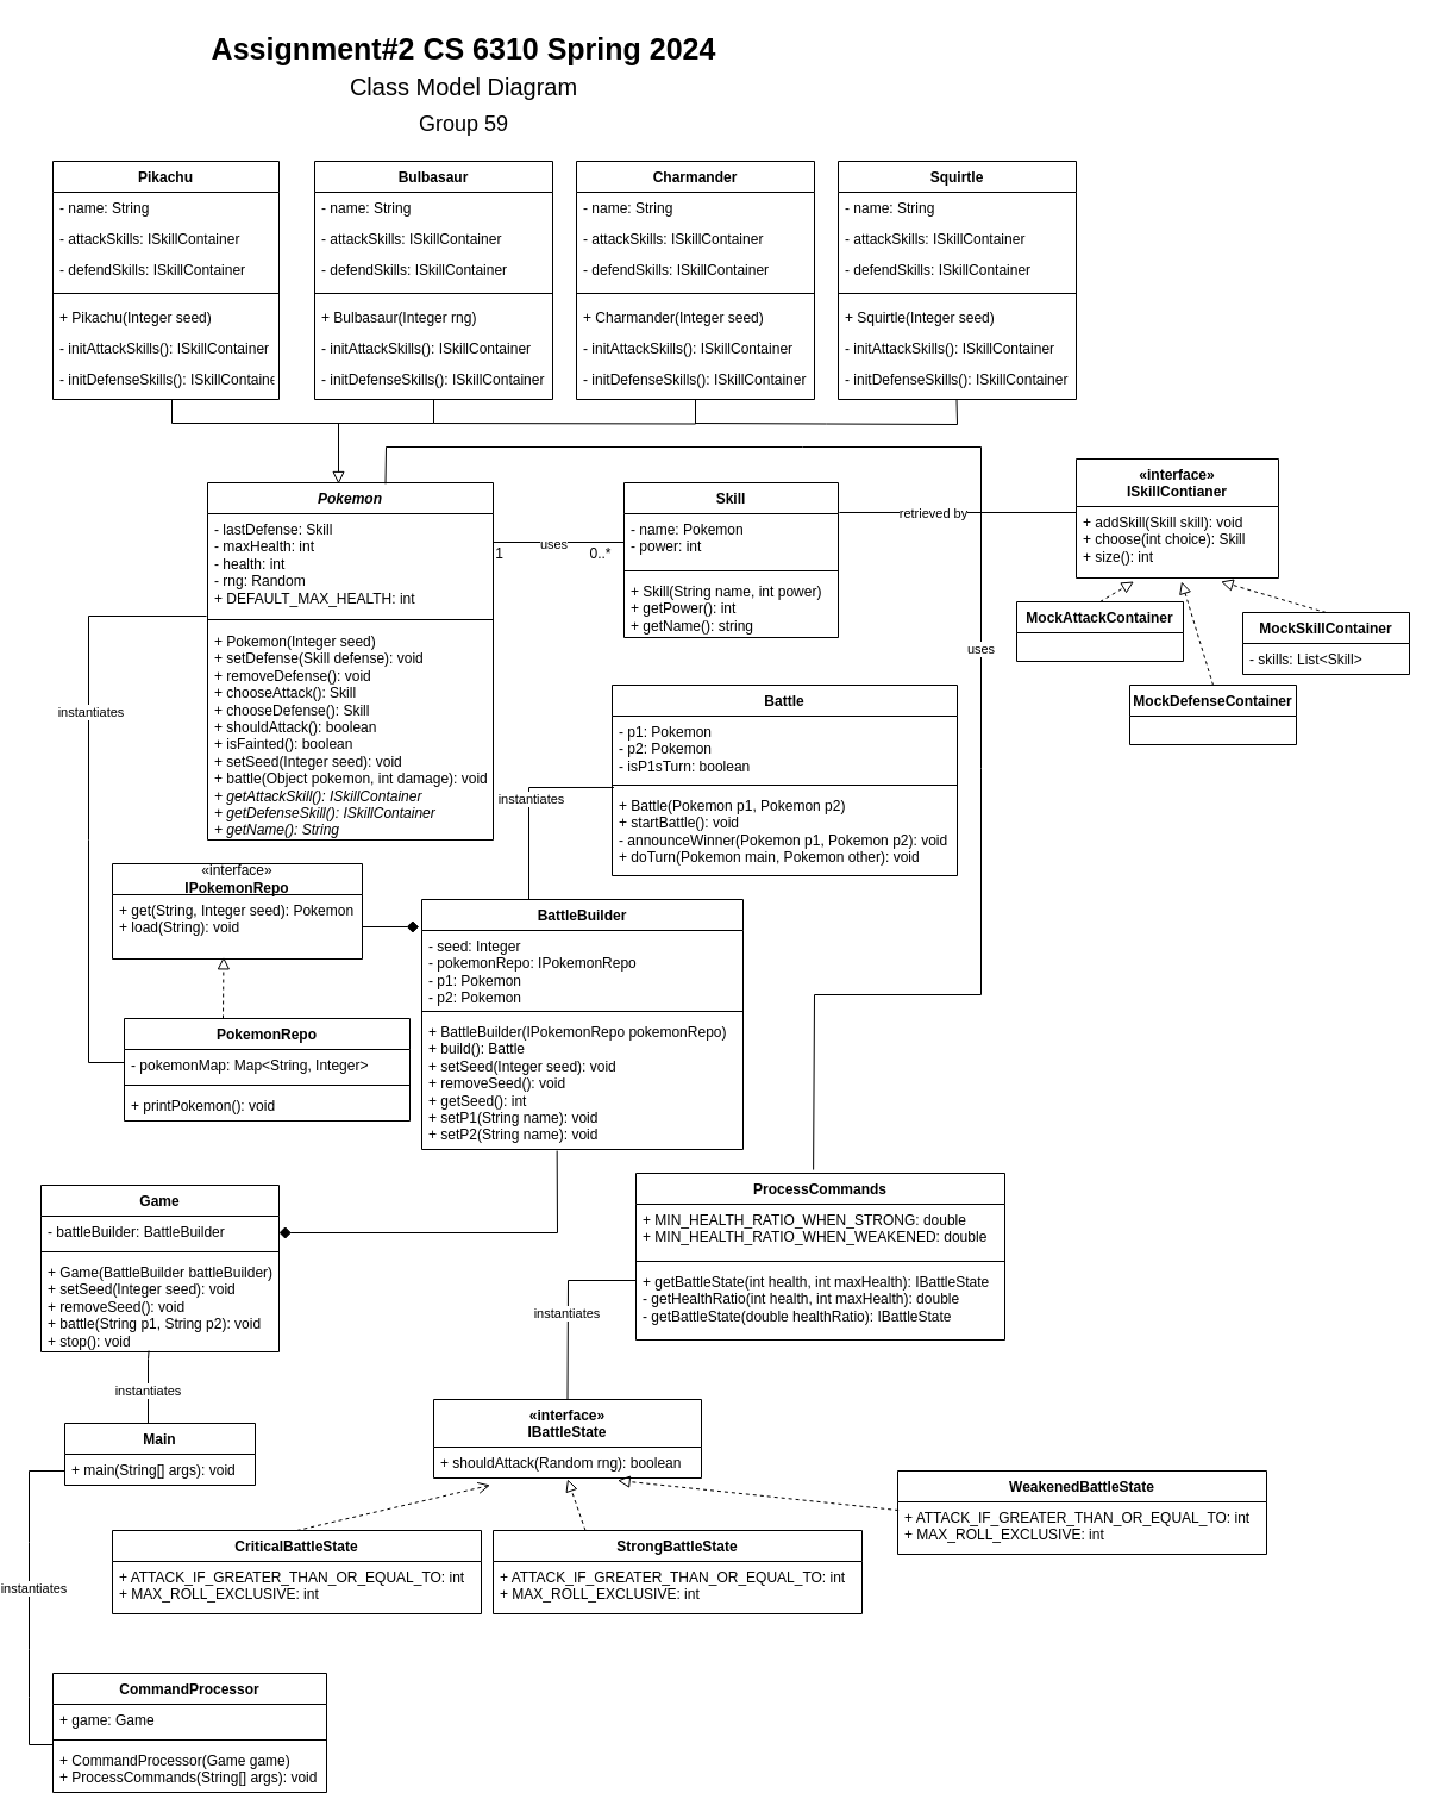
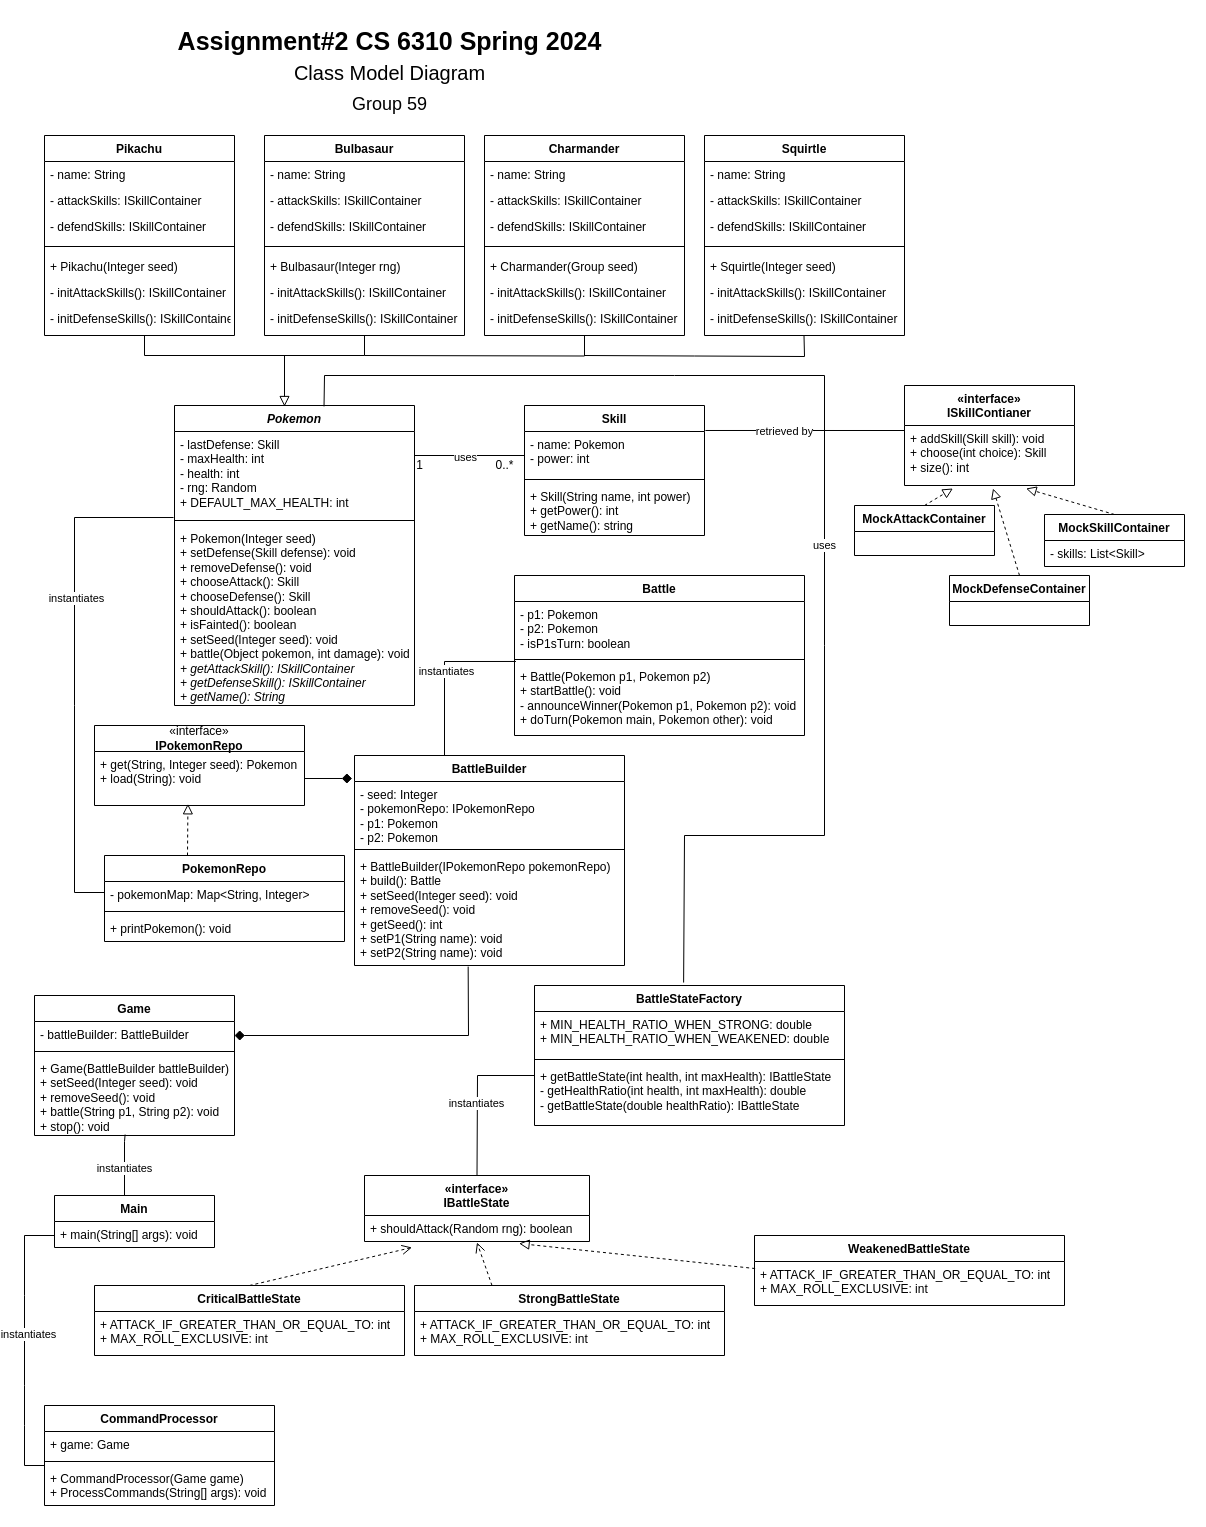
- <mxCell id="93" value="+ Charmander(Integer seed)" style="text;align=left;verticalAlign=top;spacingLeft=4;spacingRight=4;overflow=hidden;rotatable=0;points=[[0,0.5],[1,0.5]];portConstraint=eastwest;" vertex="1" parent="88"><mxGeometry y="118" width="200" height="26" as="geometry" /></mxCell>
+ <mxCell id="93" value="+ Charmander(Group seed)" style="text;align=left;verticalAlign=top;spacingLeft=4;spacingRight=4;overflow=hidden;rotatable=0;points=[[0,0.5],[1,0.5]];portConstraint=eastwest;" vertex="1" parent="88"><mxGeometry y="118" width="200" height="26" as="geometry" /></mxCell>
- <mxCell id="29" value="ProcessCommands" style="swimlane;fontStyle=1;align=center;verticalAlign=top;childLayout=stackLayout;horizontal=1;startSize=26;horizontalStack=0;resizeParent=1;resizeParentMax=0;resizeLast=0;collapsible=1;marginBottom=0;whiteSpace=wrap;html=1;" parent="1" vertex="1"><mxGeometry x="530" y="985" width="310" height="140" as="geometry" /></mxCell>
+ <mxCell id="29" value="BattleStateFactory" style="swimlane;fontStyle=1;align=center;verticalAlign=top;childLayout=stackLayout;horizontal=1;startSize=26;horizontalStack=0;resizeParent=1;resizeParentMax=0;resizeLast=0;collapsible=1;marginBottom=0;whiteSpace=wrap;html=1;" parent="1" vertex="1"><mxGeometry x="530" y="985" width="310" height="140" as="geometry" /></mxCell>
- <mxCell id="36" value="" style="endArrow=block;dashed=1;endFill=0;endSize=8;html=1;rounded=0;exitX=0.25;exitY=0;exitDx=0;exitDy=0;entryX=0.5;entryY=1.038;entryDx=0;entryDy=0;entryPerimeter=0;" parent="1" source="61" target="58" edge="1"><mxGeometry width="160" relative="1" as="geometry"><mxPoint x="450" y="1305" as="sourcePoint" /><mxPoint x="460" y="1275" as="targetPoint" /></mxGeometry></mxCell>
+ <mxCell id="36" value="" style="endArrow=open;dashed=1;endFill=0;endSize=8;html=1;rounded=0;exitX=0.25;exitY=0;exitDx=0;exitDy=0;entryX=0.5;entryY=1.038;entryDx=0;entryDy=0;entryPerimeter=0;" parent="1" source="61" target="58" edge="1"><mxGeometry width="160" relative="1" as="geometry"><mxPoint x="450" y="1305" as="sourcePoint" /><mxPoint x="460" y="1275" as="targetPoint" /></mxGeometry></mxCell>
